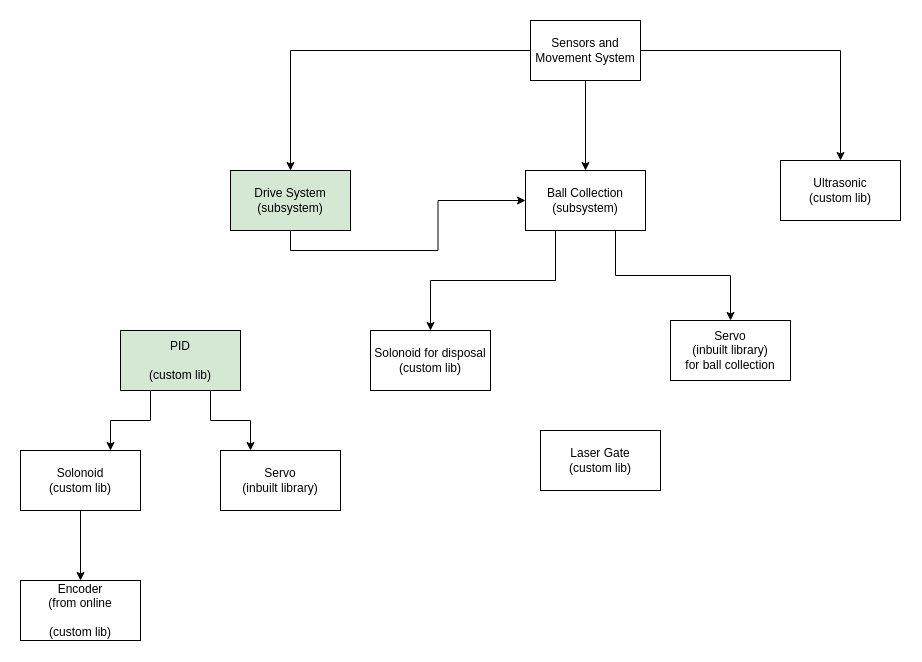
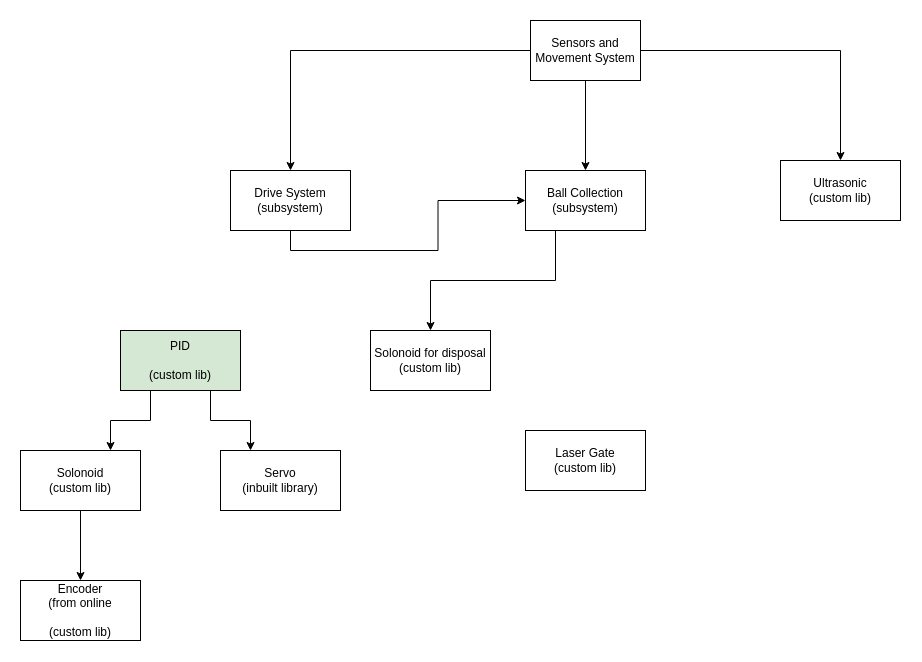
- <mxCell id="3" value="Drive System&lt;br&gt;(subsystem)" style="rounded=0;whiteSpace=wrap;html=1;fillColor=#d5e8d4;" vertex="1" parent="1"><mxGeometry x="230" y="170" width="120" height="60" as="geometry" /></mxCell>
+ <mxCell id="3" value="Drive System&lt;br&gt;(subsystem)" style="rounded=0;whiteSpace=wrap;html=1;" vertex="1" parent="1"><mxGeometry x="230" y="170" width="120" height="60" as="geometry" /></mxCell>
- <mxCell id="16" style="edgeStyle=orthogonalEdgeStyle;rounded=0;orthogonalLoop=1;jettySize=auto;html=1;exitX=0.75;exitY=1;exitDx=0;exitDy=0;" edge="1" parent="1" source="18" target="11"><mxGeometry relative="1" as="geometry" /></mxCell>
- <mxCell id="11" value="Servo&lt;br&gt;(inbuilt library)&lt;br&gt;for ball collection" style="rounded=0;whiteSpace=wrap;html=1;" vertex="1" parent="1"><mxGeometry x="670" y="320" width="120" height="60" as="geometry" /></mxCell>
- <mxCell id="21" value="Laser Gate&lt;br&gt;(custom lib)" style="whiteSpace=wrap;html=1;" vertex="1" parent="1"><mxGeometry x="540" y="430" width="120" height="60" as="geometry" /></mxCell>
+ <mxCell id="21" value="Laser Gate&lt;br&gt;(custom lib)" style="whiteSpace=wrap;html=1;" vertex="1" parent="1"><mxGeometry x="525" y="430" width="120" height="60" as="geometry" /></mxCell>
